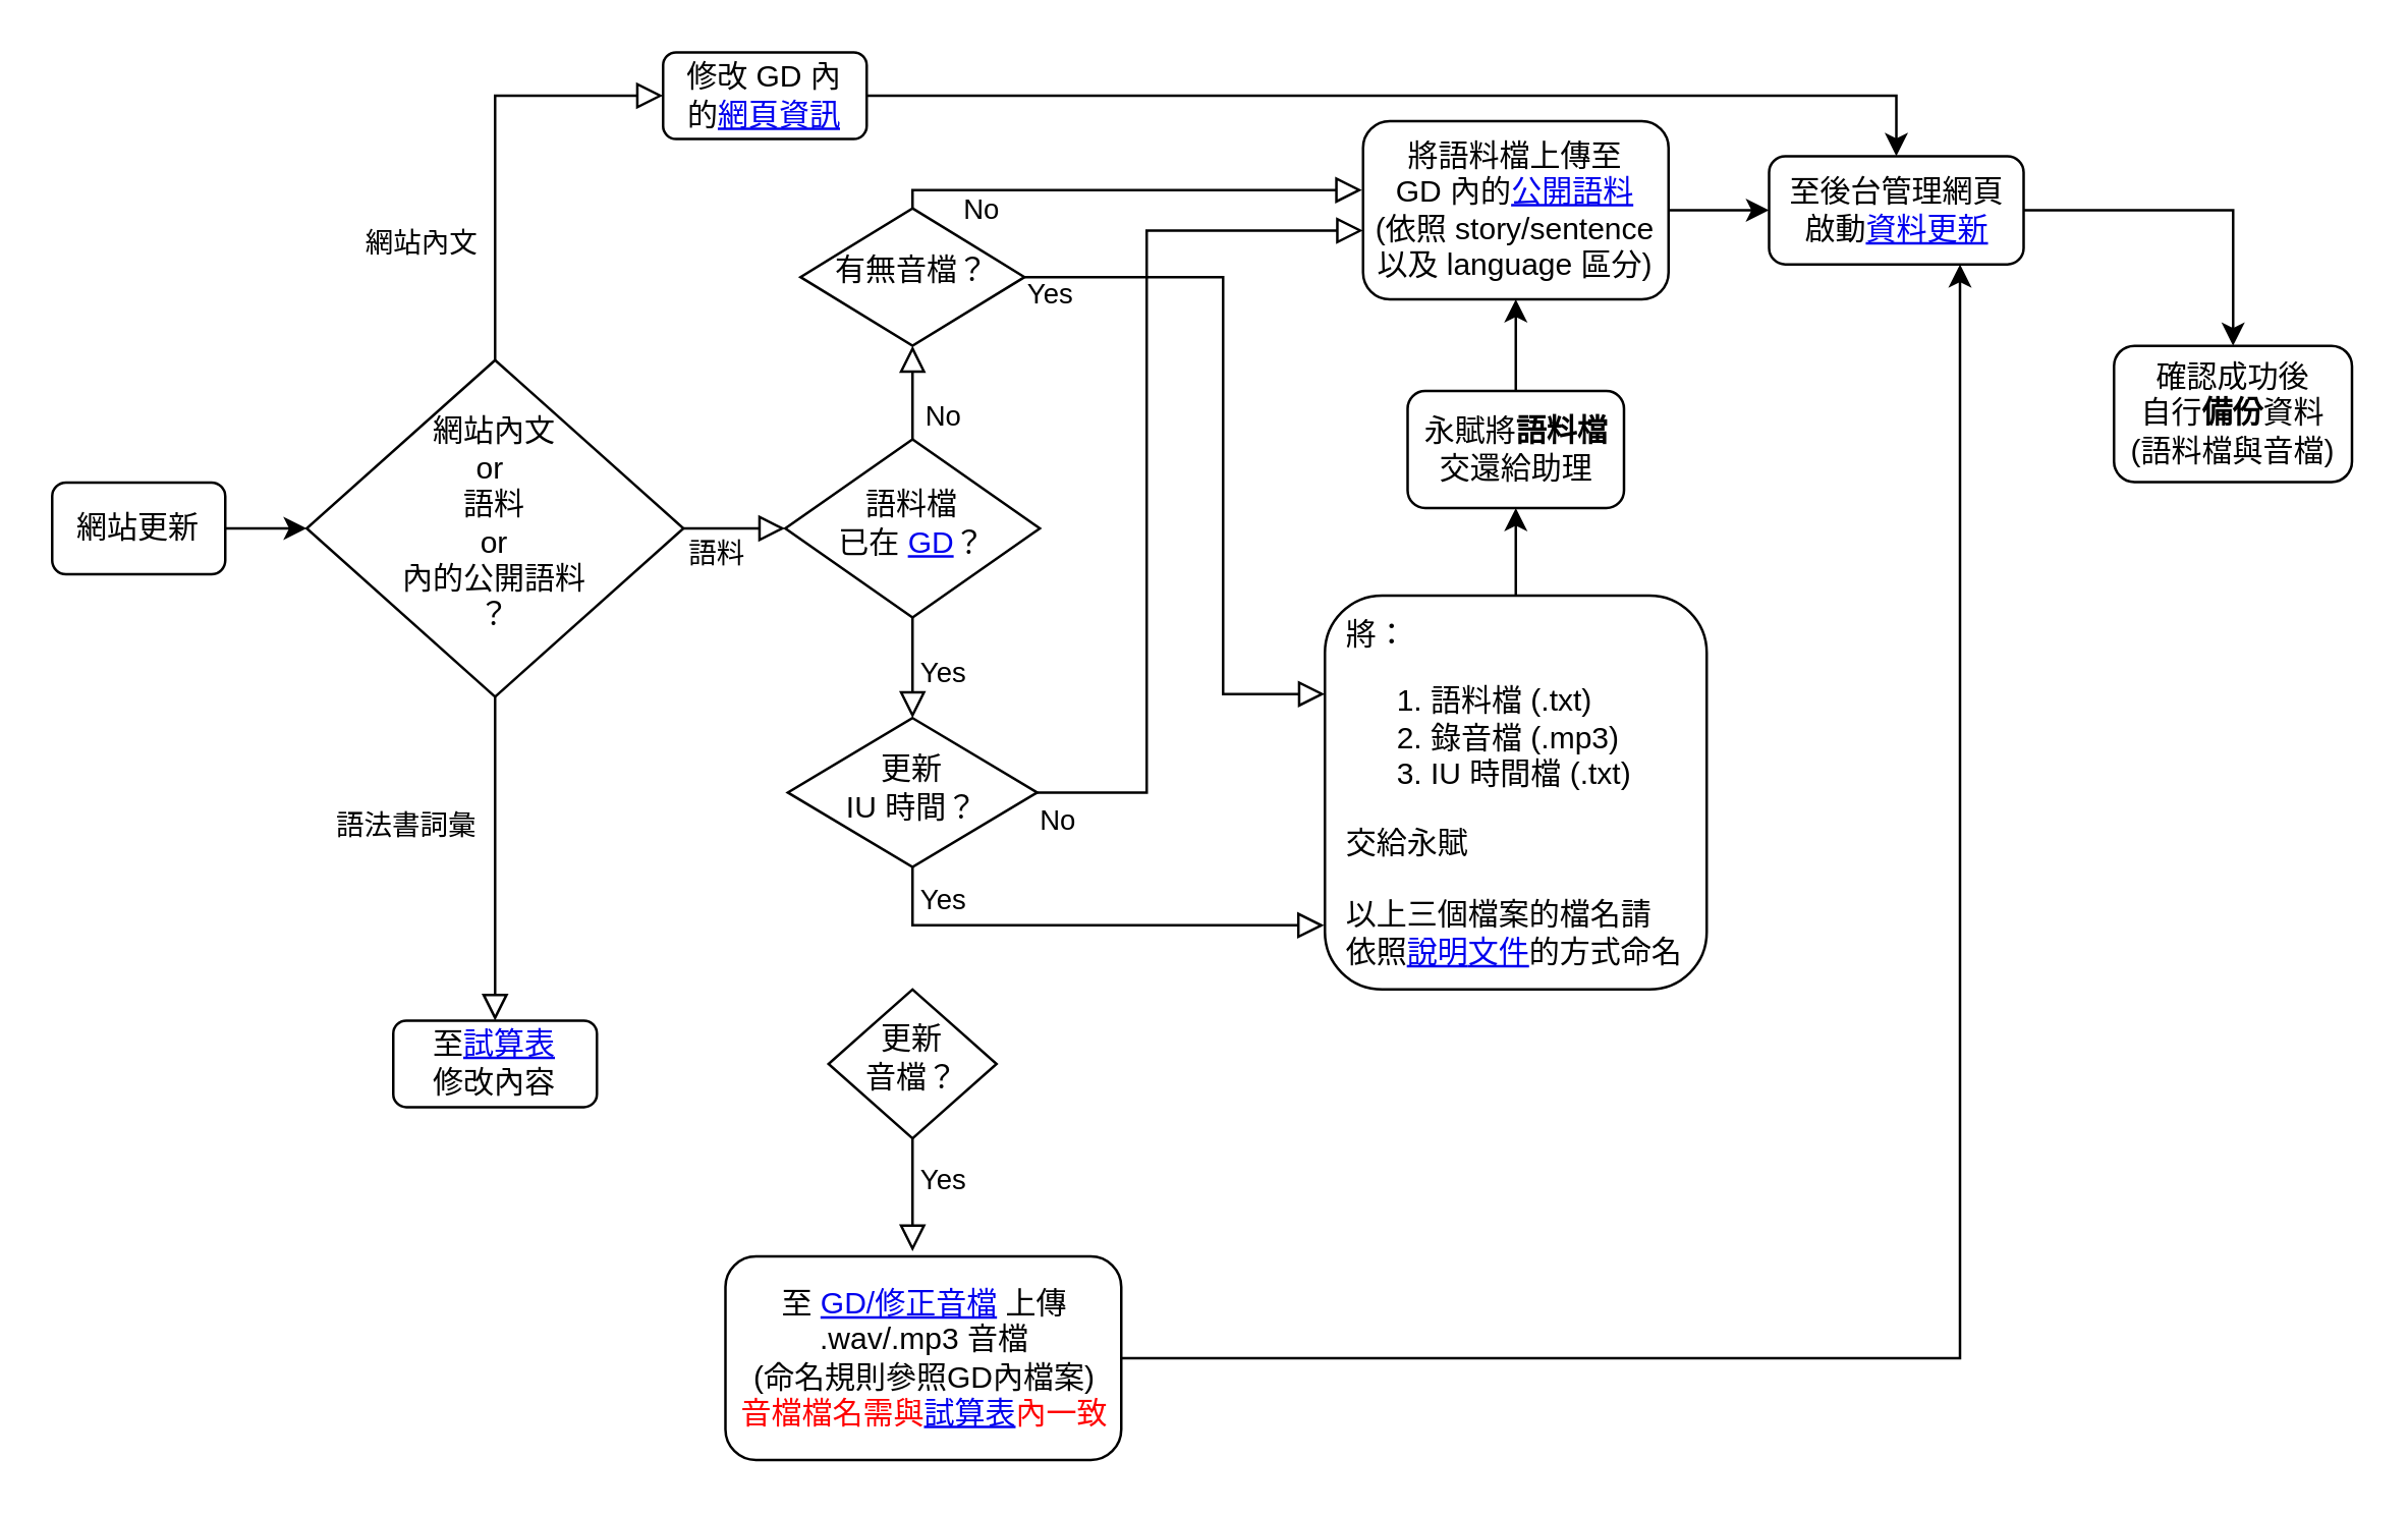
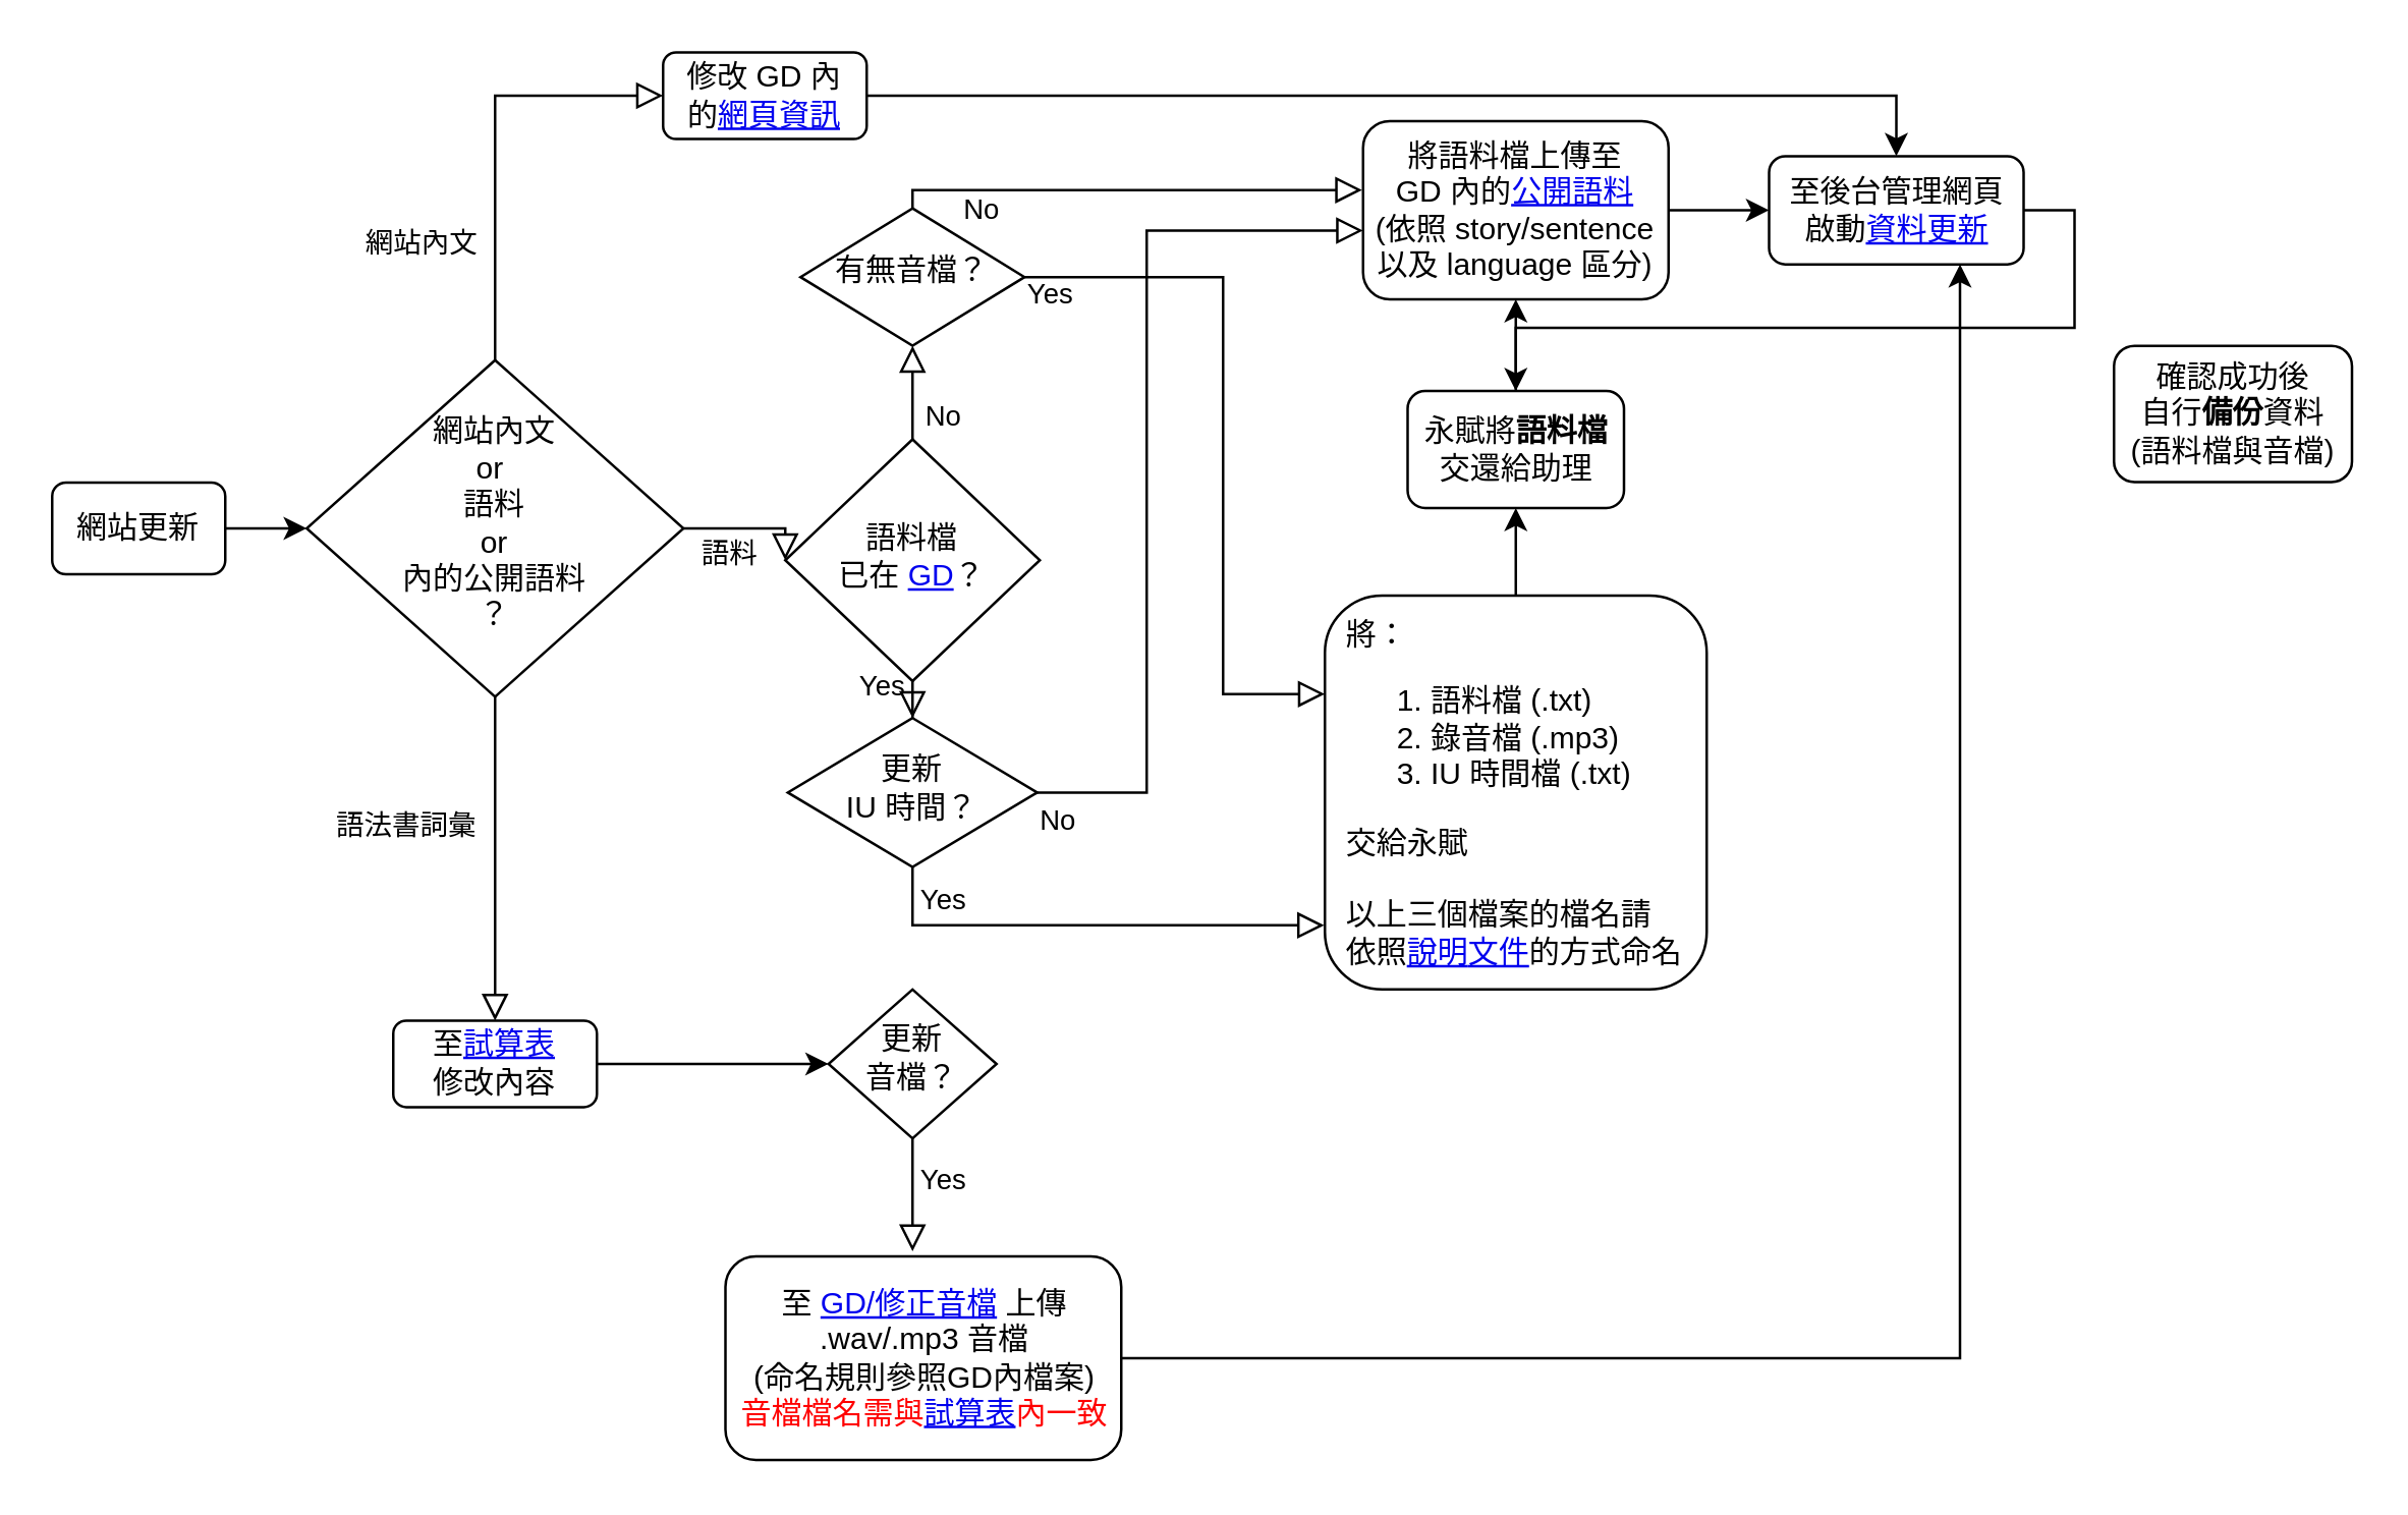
- <mxCell id="17" style="edgeStyle=orthogonalEdgeStyle;rounded=0;orthogonalLoop=1;jettySize=auto;html=1;exitX=1;exitY=0.5;exitDx=0;exitDy=0;" parent="1" source="18" target="19" edge="1"><mxGeometry relative="1" as="geometry" /></mxCell>
+ <mxCell id="17" style="edgeStyle=orthogonalEdgeStyle;rounded=0;orthogonalLoop=1;jettySize=auto;html=1;exitX=1;exitY=0.5;exitDx=0;exitDy=0;" parent="1" source="18" target="13" edge="1"><mxGeometry relative="1" as="geometry" /></mxCell>
- <mxCell id="5" value="語料檔&lt;br&gt;已在 &lt;a href=&quot;https://drive.google.com/drive/folders/1anXf0owlXjyu_qc7mF-_ayNJGfo_0CiV&quot;&gt;GD&lt;/a&gt;？" style="rhombus;whiteSpace=wrap;html=1;shadow=0;fontFamily=Helvetica;fontSize=12;align=center;strokeWidth=1;spacing=6;spacingTop=-4;" parent="1" vertex="1"><mxGeometry x="308" y="172" width="100" height="70" as="geometry" /></mxCell>
+ <mxCell id="5" value="語料檔&lt;br&gt;已在 &lt;a href=&quot;https://drive.google.com/drive/folders/1anXf0owlXjyu_qc7mF-_ayNJGfo_0CiV&quot;&gt;GD&lt;/a&gt;？" style="rhombus;whiteSpace=wrap;html=1;shadow=0;fontFamily=Helvetica;fontSize=12;align=center;strokeWidth=1;spacing=6;spacingTop=-4;" parent="1" vertex="1"><mxGeometry x="308" y="172" width="100" height="95" as="geometry" /></mxCell>
+ <mxCell id="34" style="edgeStyle=orthogonalEdgeStyle;rounded=0;orthogonalLoop=1;jettySize=auto;html=1;exitX=1;exitY=0.5;exitDx=0;exitDy=0;entryX=0;entryY=0.5;entryDx=0;entryDy=0;" edge="1" parent="1" source="30" target="29"><mxGeometry relative="1" as="geometry"><mxPoint x="350" y="47" as="sourcePoint" /><mxPoint x="320" y="417" as="targetPoint" /></mxGeometry></mxCell>
